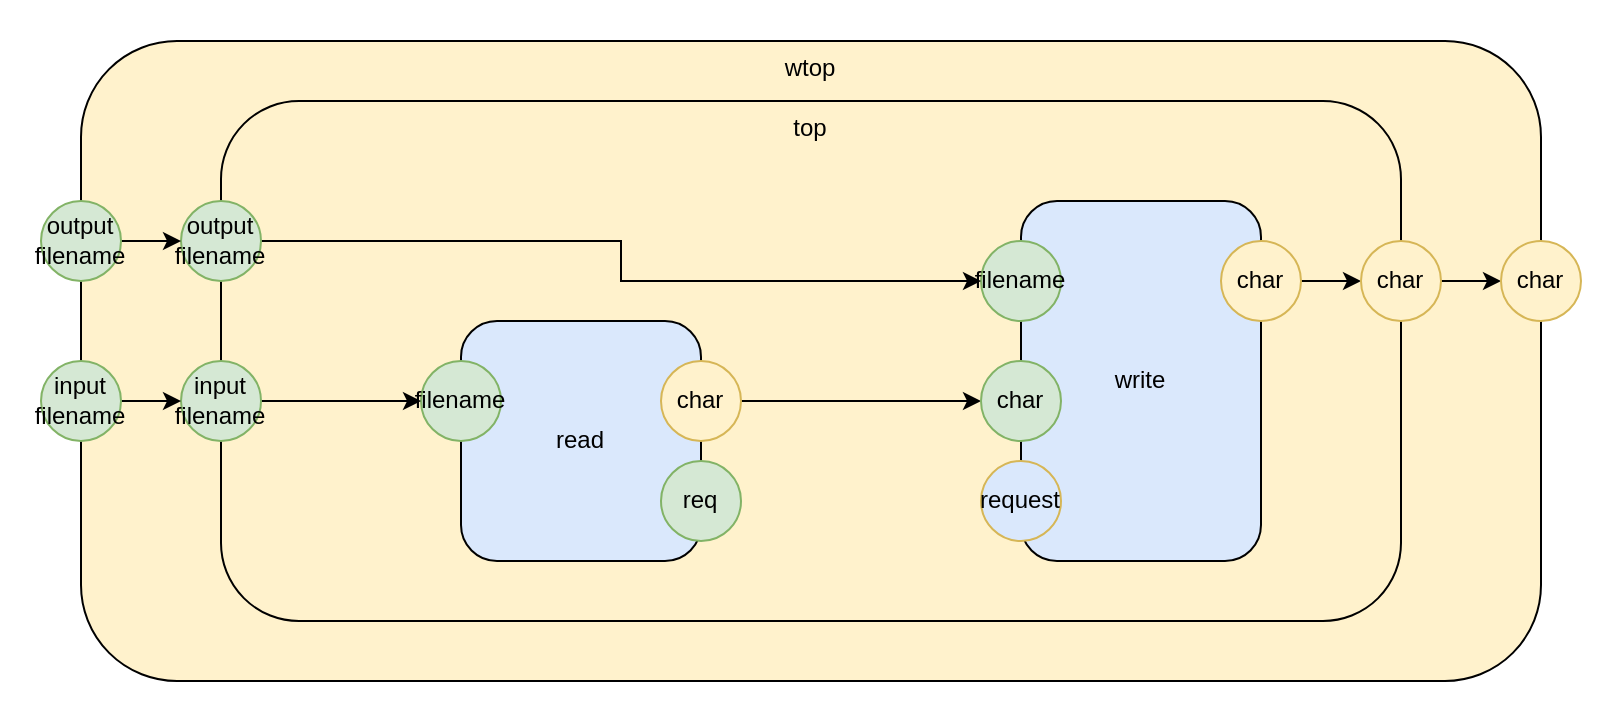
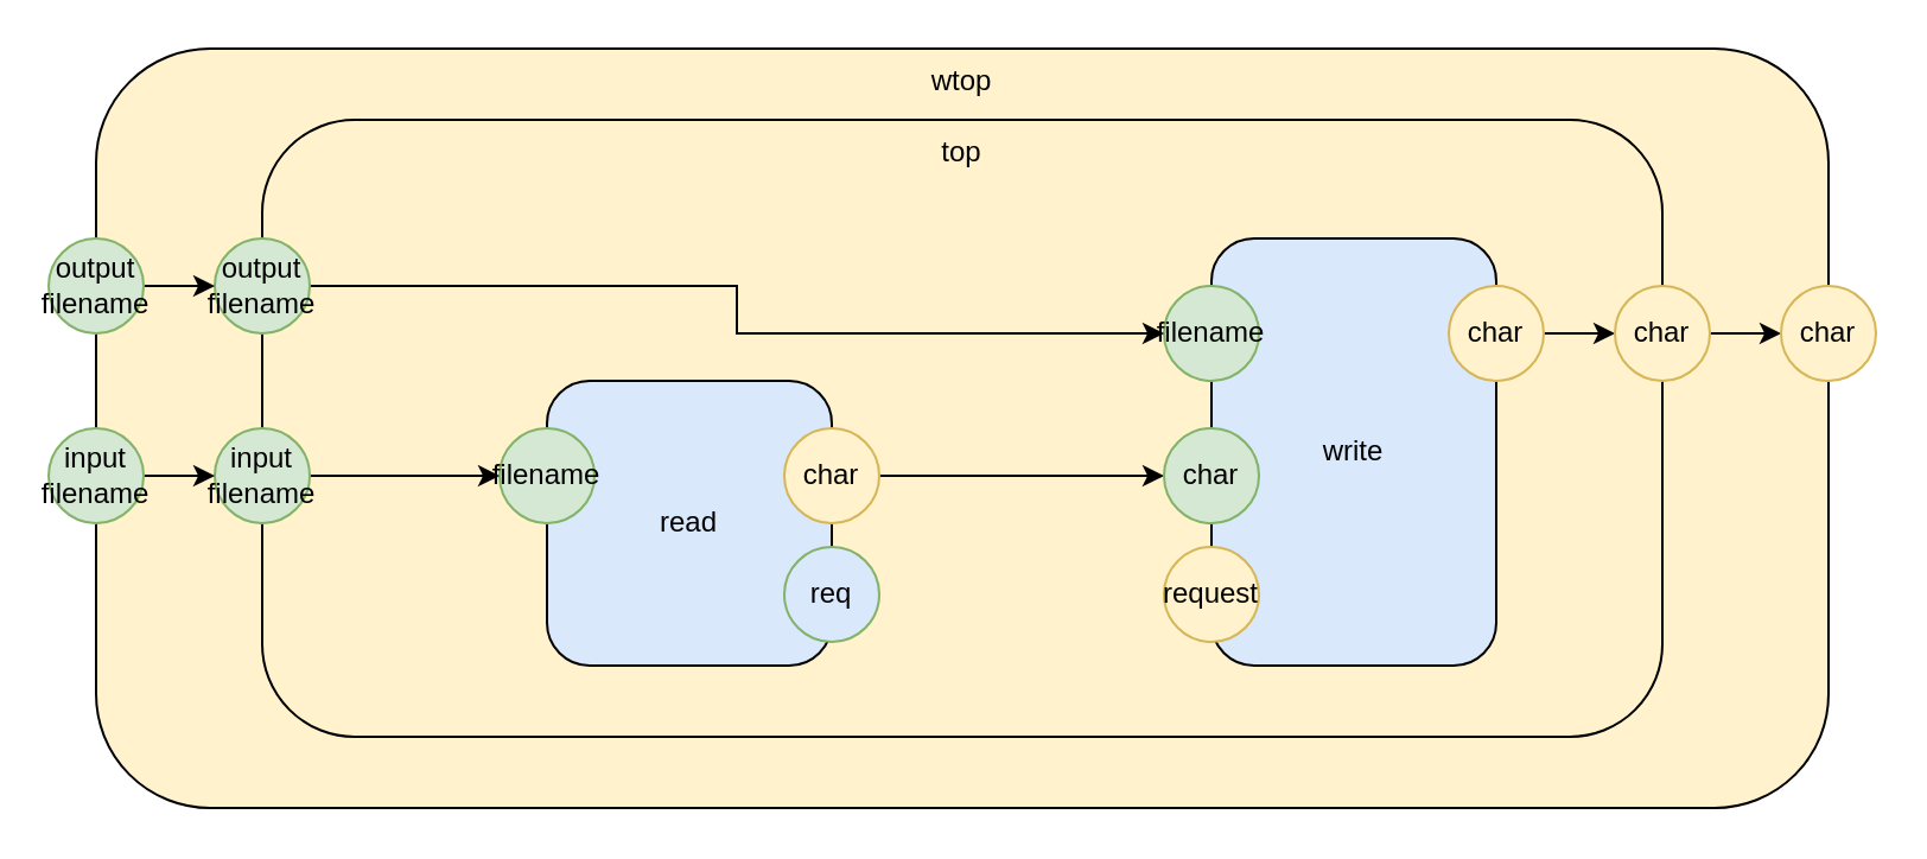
- <mxCell id="16" value="req" style="ellipse;whiteSpace=wrap;html=1;aspect=fixed;fillColor=#d5e8d4;strokeColor=#82b366;" parent="1" vertex="1"><mxGeometry x="330" y="230" width="40" height="40" as="geometry" /></mxCell>
+ <mxCell id="16" value="req" style="ellipse;whiteSpace=wrap;html=1;aspect=fixed;fillColor=#dae8fc;strokeColor=#82b366;" parent="1" vertex="1"><mxGeometry x="330" y="230" width="40" height="40" as="geometry" /></mxCell>
- <mxCell id="15" value="request" style="ellipse;whiteSpace=wrap;html=1;aspect=fixed;fillColor=#dae8fc;strokeColor=#d6b656;" parent="1" vertex="1"><mxGeometry x="490" y="230" width="40" height="40" as="geometry" /></mxCell>
+ <mxCell id="15" value="request" style="ellipse;whiteSpace=wrap;html=1;aspect=fixed;fillColor=#fff2cc;strokeColor=#d6b656;" parent="1" vertex="1"><mxGeometry x="490" y="230" width="40" height="40" as="geometry" /></mxCell>
